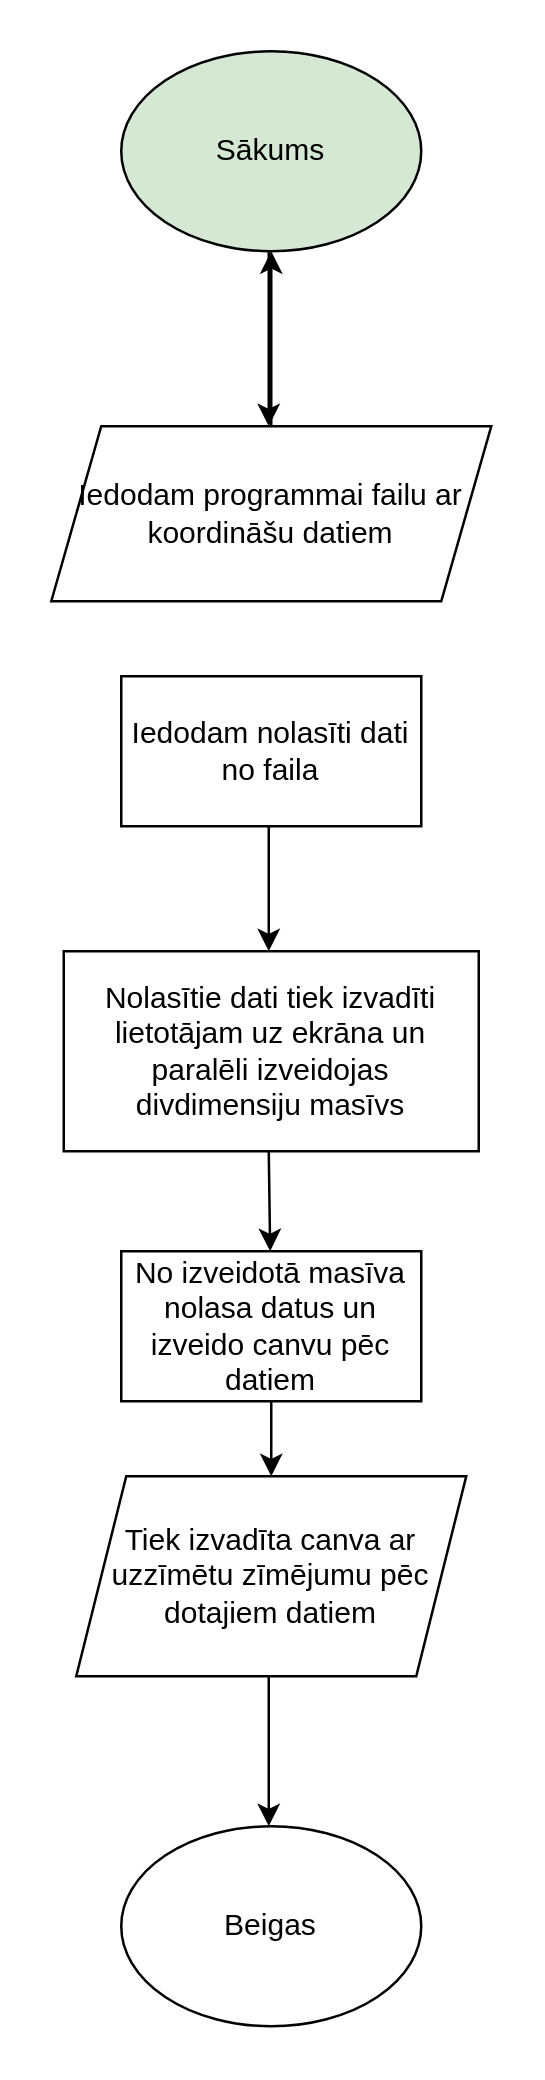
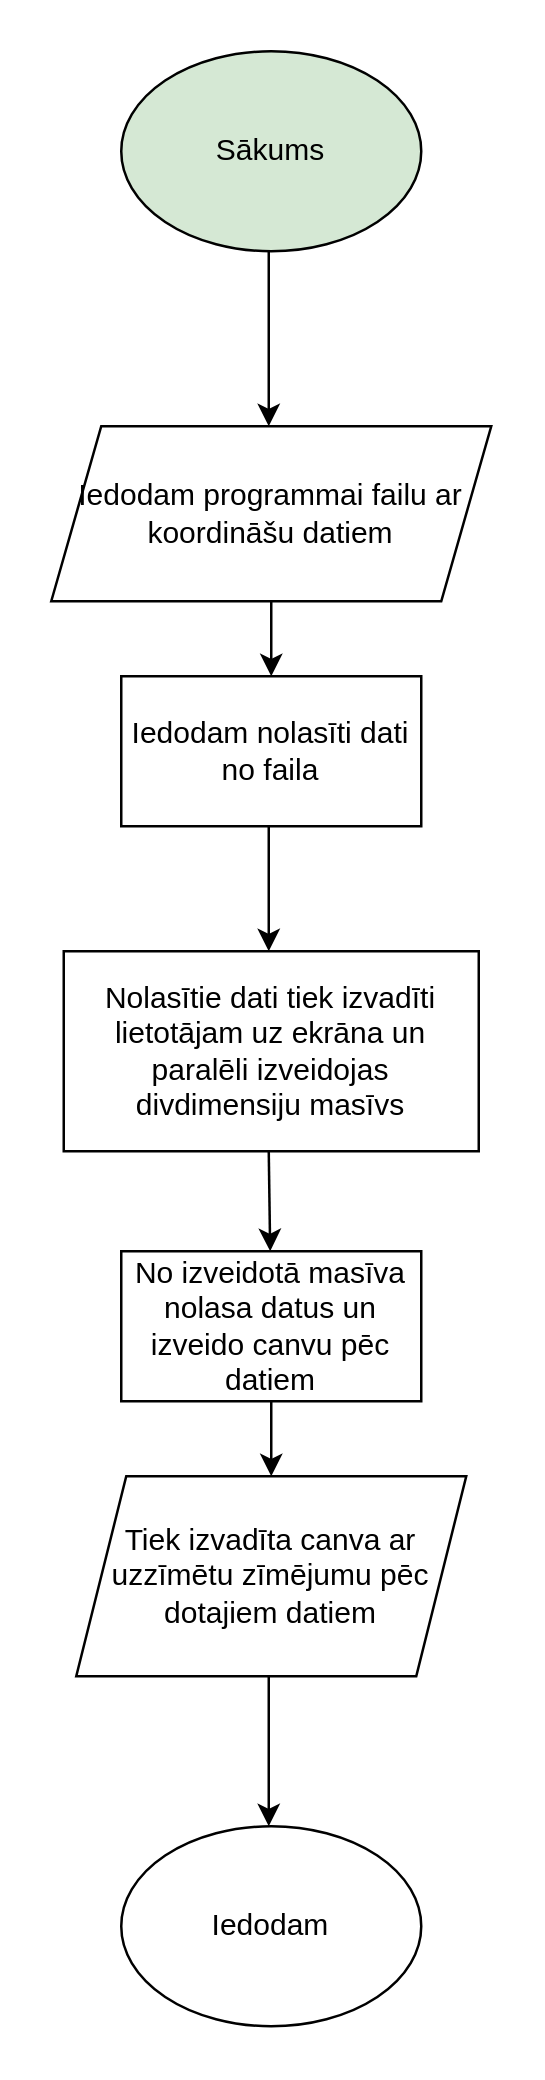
- <mxCell id="4" value="" style="endArrow=classic;html=1;rounded=0;exitX=0.5;exitY=1;exitDx=0;exitDy=0;" edge="1" parent="1" source="13" target="2"><mxGeometry width="50" height="50" relative="1" as="geometry"><mxPoint x="108" y="240" as="sourcePoint" /><mxPoint x="108" y="300" as="targetPoint" /></mxGeometry></mxCell>
+ <mxCell id="4" value="" style="endArrow=classic;html=1;rounded=0;exitX=0.5;exitY=1;exitDx=0;exitDy=0;" edge="1" parent="1" source="13" target="5"><mxGeometry width="50" height="50" relative="1" as="geometry"><mxPoint x="108" y="240" as="sourcePoint" /><mxPoint x="108" y="300" as="targetPoint" /></mxGeometry></mxCell>
- <mxCell id="3" value="Beigas" style="ellipse;whiteSpace=wrap;html=1;" vertex="1" parent="1"><mxGeometry x="48" y="730" width="120" height="80" as="geometry" /></mxCell>
+ <mxCell id="3" value="Iedodam" style="ellipse;whiteSpace=wrap;html=1;" vertex="1" parent="1"><mxGeometry x="48" y="730" width="120" height="80" as="geometry" /></mxCell>
